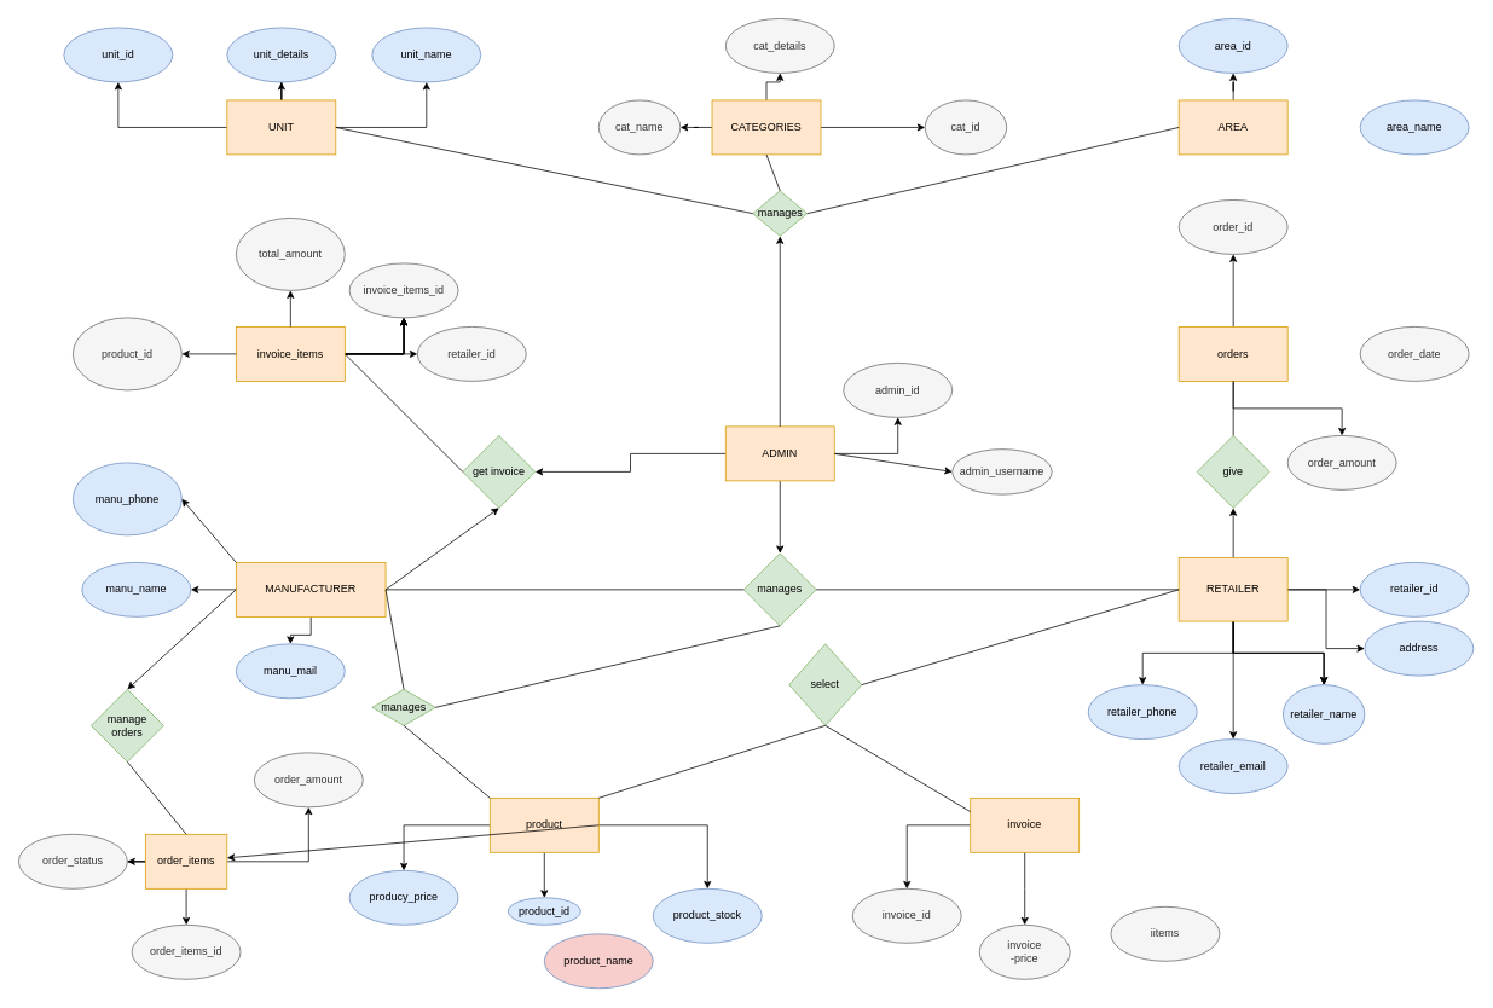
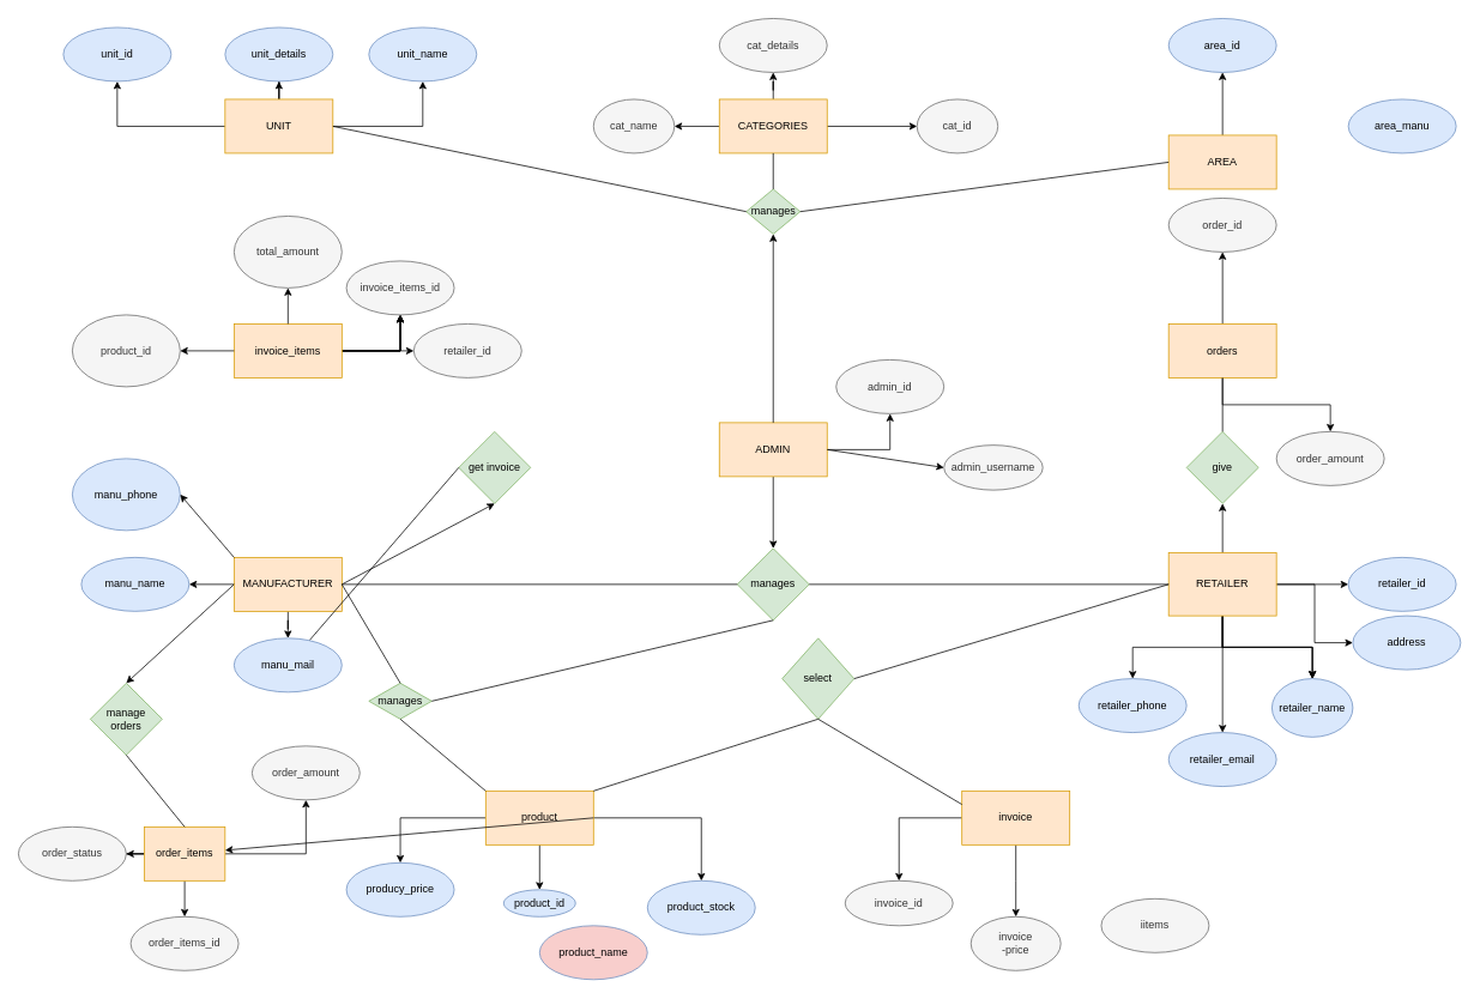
- <mxCell id="46" value="CATEGORIES" style="rounded=0;whiteSpace=wrap;html=1;fillColor=#ffe6cc;strokeColor=#d79b00;" vertex="1" parent="1"><mxGeometry x="785" y="110" width="120" height="60" as="geometry" /></mxCell>
+ <mxCell id="46" value="CATEGORIES" style="rounded=0;whiteSpace=wrap;html=1;fillColor=#ffe6cc;strokeColor=#d79b00;" vertex="1" parent="1"><mxGeometry x="800" y="110" width="120" height="60" as="geometry" /></mxCell>
- <mxCell id="48" value="AREA" style="rounded=0;whiteSpace=wrap;html=1;fillColor=#ffe6cc;strokeColor=#d79b00;" vertex="1" parent="1"><mxGeometry x="1300" y="110" width="120" height="60" as="geometry" /></mxCell>
+ <mxCell id="48" value="AREA" style="rounded=0;whiteSpace=wrap;html=1;fillColor=#ffe6cc;strokeColor=#d79b00;" vertex="1" parent="1"><mxGeometry x="1300" y="150" width="120" height="60" as="geometry" /></mxCell>
- <mxCell id="89" value="area_name" style="ellipse;whiteSpace=wrap;html=1;rounded=0;fillColor=#dae8fc;strokeColor=#6c8ebf;" vertex="1" parent="1"><mxGeometry x="1500" y="110" width="120" height="60" as="geometry" /></mxCell>
+ <mxCell id="89" value="area_manu" style="ellipse;whiteSpace=wrap;html=1;rounded=0;fillColor=#dae8fc;strokeColor=#6c8ebf;" vertex="1" parent="1"><mxGeometry x="1500" y="110" width="120" height="60" as="geometry" /></mxCell>
- <mxCell id="88" value="order_date" style="ellipse;whiteSpace=wrap;html=1;rounded=0;fillColor=#f5f5f5;strokeColor=#666666;fontColor=#333333;" vertex="1" parent="1"><mxGeometry x="1500" y="360" width="120" height="60" as="geometry" /></mxCell>
- <mxCell id="55" value="" style="endArrow=none;html=1;entryX=1;entryY=0.5;entryDx=0;entryDy=0;exitX=0;exitY=0.5;exitDx=0;exitDy=0;" edge="1" parent="1" source="54" target="31"><mxGeometry width="50" height="50" relative="1" as="geometry"><mxPoint x="570" y="540" as="sourcePoint" /><mxPoint x="620" y="490" as="targetPoint" /></mxGeometry></mxCell>
+ <mxCell id="55" value="" style="endArrow=none;html=1;exitX=0;exitY=0.5;exitDx=0;exitDy=0;" edge="1" parent="1" source="54" target="110"><mxGeometry width="50" height="50" relative="1" as="geometry"><mxPoint x="570" y="540" as="sourcePoint" /><mxPoint x="620" y="490" as="targetPoint" /></mxGeometry></mxCell>
- <mxCell id="2" value="" style="edgeStyle=orthogonalEdgeStyle;rounded=0;orthogonalLoop=1;jettySize=auto;html=1;" edge="1" parent="1" source="5" target="54"><mxGeometry relative="1" as="geometry" /></mxCell>
- <mxCell id="8" value="MANUFACTURER" style="rounded=0;whiteSpace=wrap;html=1;fillColor=#ffe6cc;strokeColor=#d79b00;" vertex="1" parent="1"><mxGeometry x="260" y="620" width="165" height="60" as="geometry" /></mxCell>
+ <mxCell id="8" value="MANUFACTURER" style="rounded=0;whiteSpace=wrap;html=1;fillColor=#ffe6cc;strokeColor=#d79b00;" vertex="1" parent="1"><mxGeometry x="260" y="620" width="120" height="60" as="geometry" /></mxCell>
- <mxCell id="78" value="invoice_id" style="ellipse;whiteSpace=wrap;html=1;rounded=0;fillColor=#f5f5f5;strokeColor=#666666;fontColor=#333333;" vertex="1" parent="1"><mxGeometry x="940" y="980" width="120" height="60" as="geometry" /></mxCell>
+ <mxCell id="78" value="invoice_id" style="ellipse;whiteSpace=wrap;html=1;rounded=0;fillColor=#f5f5f5;strokeColor=#666666;fontColor=#333333;" vertex="1" parent="1"><mxGeometry x="940" y="980" width="120" height="50" as="geometry" /></mxCell>
